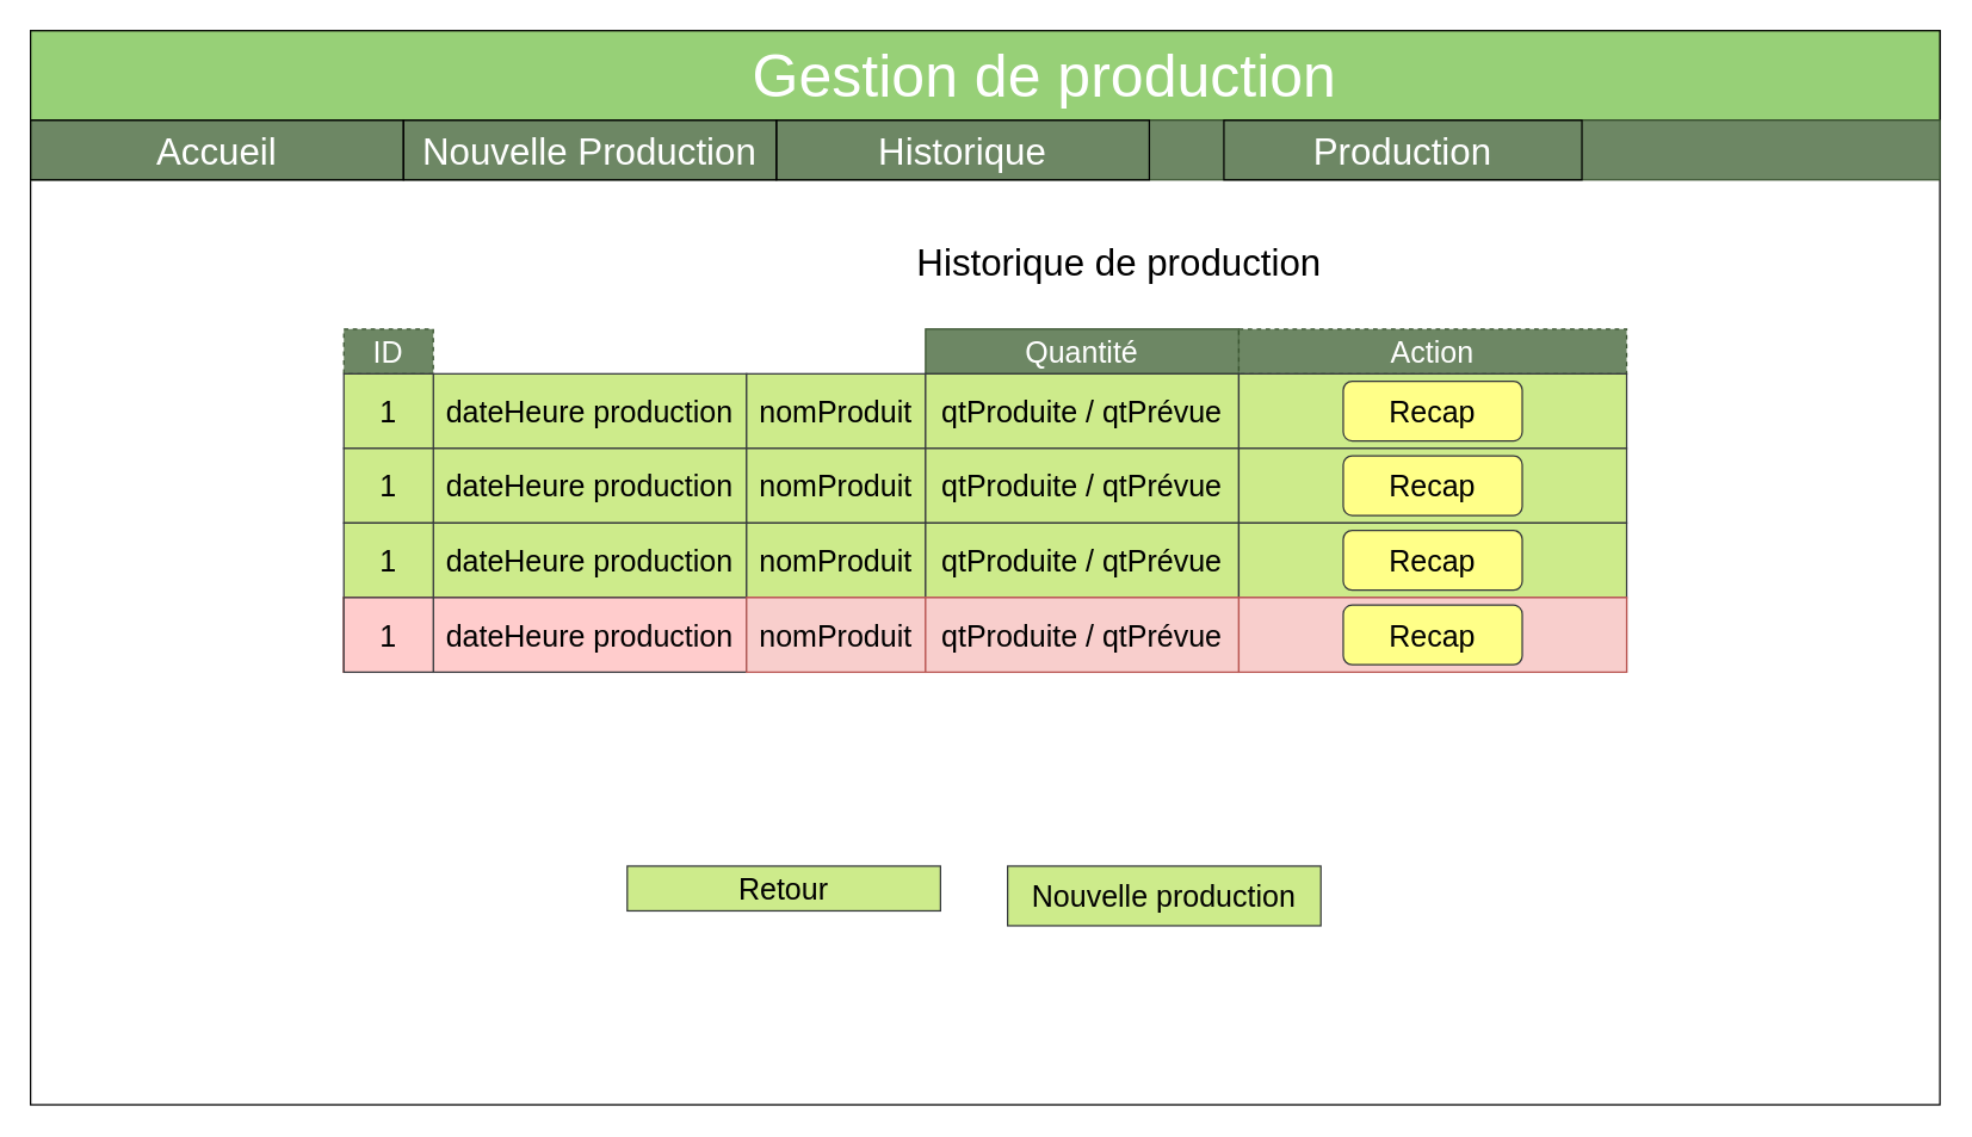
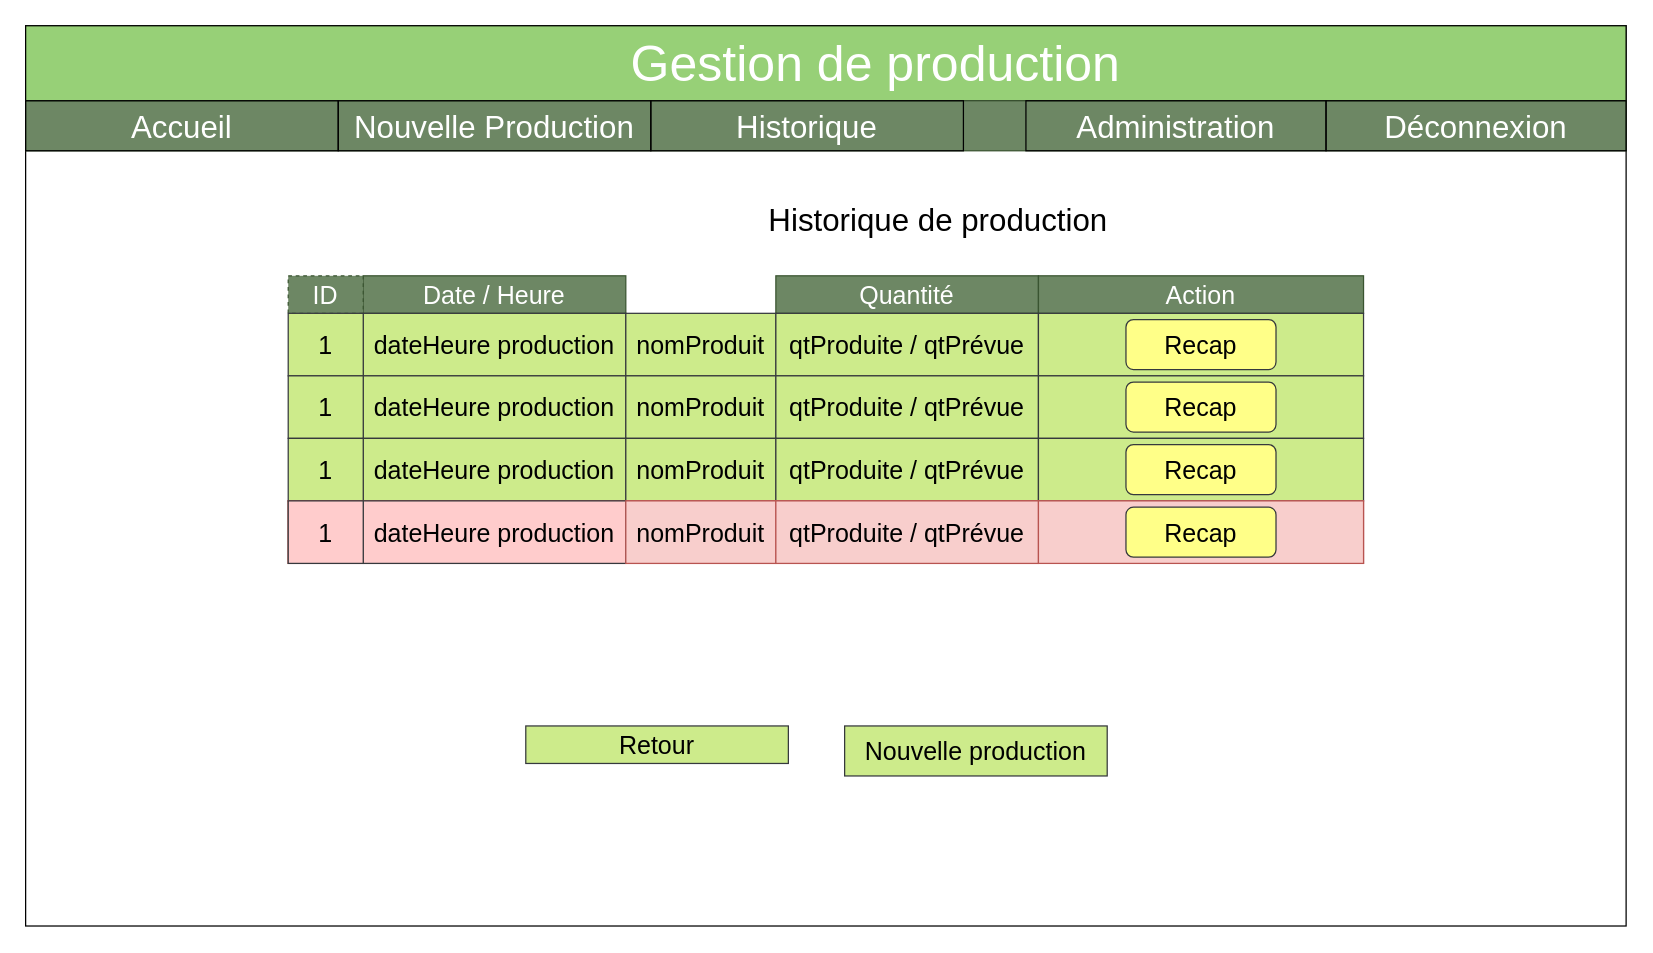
- <mxCell id="16" value="Production" style="text;html=1;strokeColor=#000000;fillColor=none;align=center;verticalAlign=middle;whiteSpace=wrap;rounded=0;fontSize=25;fontColor=#FFFFFF;" parent="10" vertex="1"><mxGeometry x="800" y="60" width="240" height="40" as="geometry" /></mxCell>
+ <mxCell id="16" value="Administration" style="text;html=1;strokeColor=#000000;fillColor=none;align=center;verticalAlign=middle;whiteSpace=wrap;rounded=0;fontSize=25;fontColor=#FFFFFF;" parent="10" vertex="1"><mxGeometry x="800" y="60" width="240" height="40" as="geometry" /></mxCell>
+ <mxCell id="17" value="Déconnexion" style="text;html=1;strokeColor=#000000;fillColor=none;align=center;verticalAlign=middle;whiteSpace=wrap;rounded=0;fontSize=25;fontColor=#FFFFFF;" parent="10" vertex="1"><mxGeometry x="1040" y="60" width="240" height="40" as="geometry" /></mxCell>
+ <mxCell id="5" value="Date / Heure" style="rounded=0;whiteSpace=wrap;html=1;strokeColor=#3A5431;fontSize=20;fillColor=#6d8764;fontColor=#ffffff;" parent="4" vertex="1"><mxGeometry x="60" width="210" height="30" as="geometry" /></mxCell>
- <mxCell id="19" value="Action" style="rounded=0;whiteSpace=wrap;html=1;strokeColor=#3A5431;fontSize=20;fillColor=#6d8764;fontColor=#ffffff;dashed=1;" vertex="1" parent="1"><mxGeometry x="830" y="220" width="260" height="30" as="geometry" /></mxCell>
+ <mxCell id="19" value="Action" style="rounded=0;whiteSpace=wrap;html=1;strokeColor=#3A5431;fontSize=20;fillColor=#6d8764;fontColor=#ffffff;" vertex="1" parent="1"><mxGeometry x="830" y="220" width="260" height="30" as="geometry" /></mxCell>
